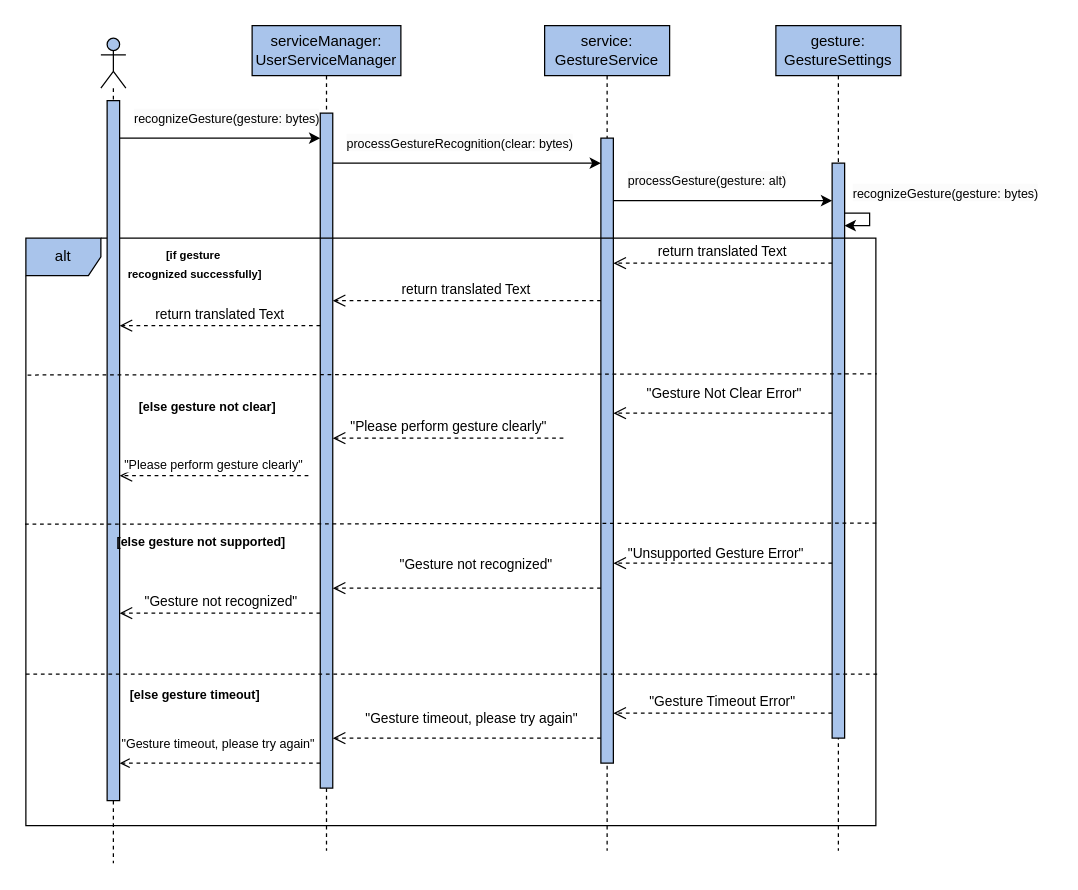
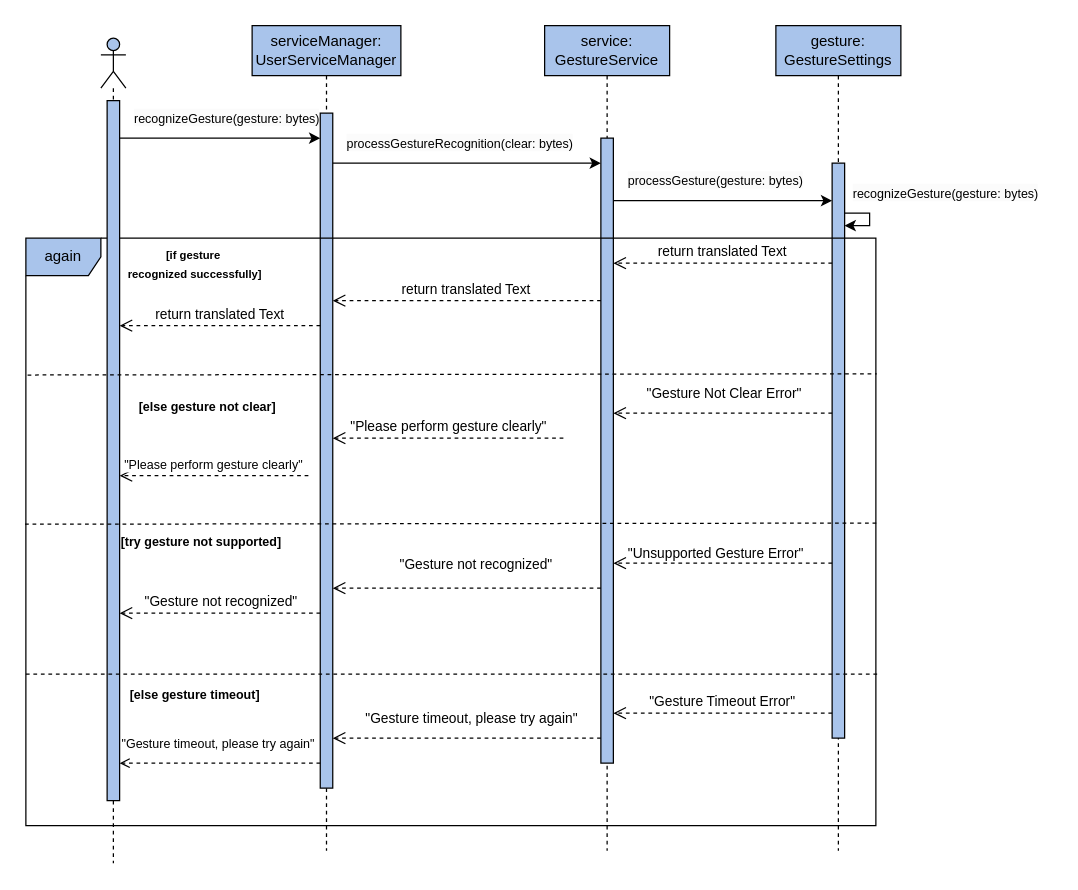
- <mxCell id="38" value="&lt;span style=&quot;color: rgb(0, 0, 0); font-family: Helvetica; font-style: normal; font-variant-ligatures: normal; font-variant-caps: normal; font-weight: 400; letter-spacing: normal; orphans: 2; text-align: left; text-indent: 0px; text-transform: none; widows: 2; word-spacing: 0px; -webkit-text-stroke-width: 0px; white-space: normal; background-color: rgb(251, 251, 251); text-decoration-thickness: initial; text-decoration-style: initial; text-decoration-color: initial; float: none; display: inline !important;&quot;&gt;&lt;font style=&quot;font-size: 10px;&quot;&gt;processGesture(gesture: alt)&lt;/font&gt;&lt;/span&gt;" style="text;whiteSpace=wrap;html=1;" vertex="1" parent="1"><mxGeometry x="500" y="130" width="150" height="30" as="geometry" /></mxCell>
+ <mxCell id="38" value="&lt;span style=&quot;color: rgb(0, 0, 0); font-family: Helvetica; font-style: normal; font-variant-ligatures: normal; font-variant-caps: normal; font-weight: 400; letter-spacing: normal; orphans: 2; text-align: left; text-indent: 0px; text-transform: none; widows: 2; word-spacing: 0px; -webkit-text-stroke-width: 0px; white-space: normal; background-color: rgb(251, 251, 251); text-decoration-thickness: initial; text-decoration-style: initial; text-decoration-color: initial; float: none; display: inline !important;&quot;&gt;&lt;font style=&quot;font-size: 10px;&quot;&gt;processGesture(gesture: bytes)&lt;/font&gt;&lt;/span&gt;" style="text;whiteSpace=wrap;html=1;" vertex="1" parent="1"><mxGeometry x="500" y="130" width="150" height="30" as="geometry" /></mxCell>
- <mxCell id="14" value="alt" style="shape=umlFrame;whiteSpace=wrap;html=1;pointerEvents=0;fillColor=light-dark(#A9C4EB,var(--ge-dark-color, #121212));" parent="1" vertex="1"><mxGeometry x="20" y="190" width="680" height="470" as="geometry" /></mxCell>
+ <mxCell id="14" value="again" style="shape=umlFrame;whiteSpace=wrap;html=1;pointerEvents=0;fillColor=light-dark(#A9C4EB,var(--ge-dark-color, #121212));" parent="1" vertex="1"><mxGeometry x="20" y="190" width="680" height="470" as="geometry" /></mxCell>
- <mxCell id="31" value="&lt;font style=&quot;font-size: 10px;&quot;&gt;&lt;b style=&quot;&quot;&gt;[else gesture not supported]&lt;/b&gt;&lt;/font&gt;" style="text;html=1;align=center;verticalAlign=middle;resizable=0;points=[];autosize=1;strokeColor=none;fillColor=none;" parent="1" vertex="1"><mxGeometry x="80" y="418" width="160" height="30" as="geometry" /></mxCell>
+ <mxCell id="31" value="&lt;font style=&quot;font-size: 10px;&quot;&gt;&lt;b style=&quot;&quot;&gt;[try gesture not supported]&lt;/b&gt;&lt;/font&gt;" style="text;html=1;align=center;verticalAlign=middle;resizable=0;points=[];autosize=1;strokeColor=none;fillColor=none;" parent="1" vertex="1"><mxGeometry x="80" y="418" width="160" height="30" as="geometry" /></mxCell>
